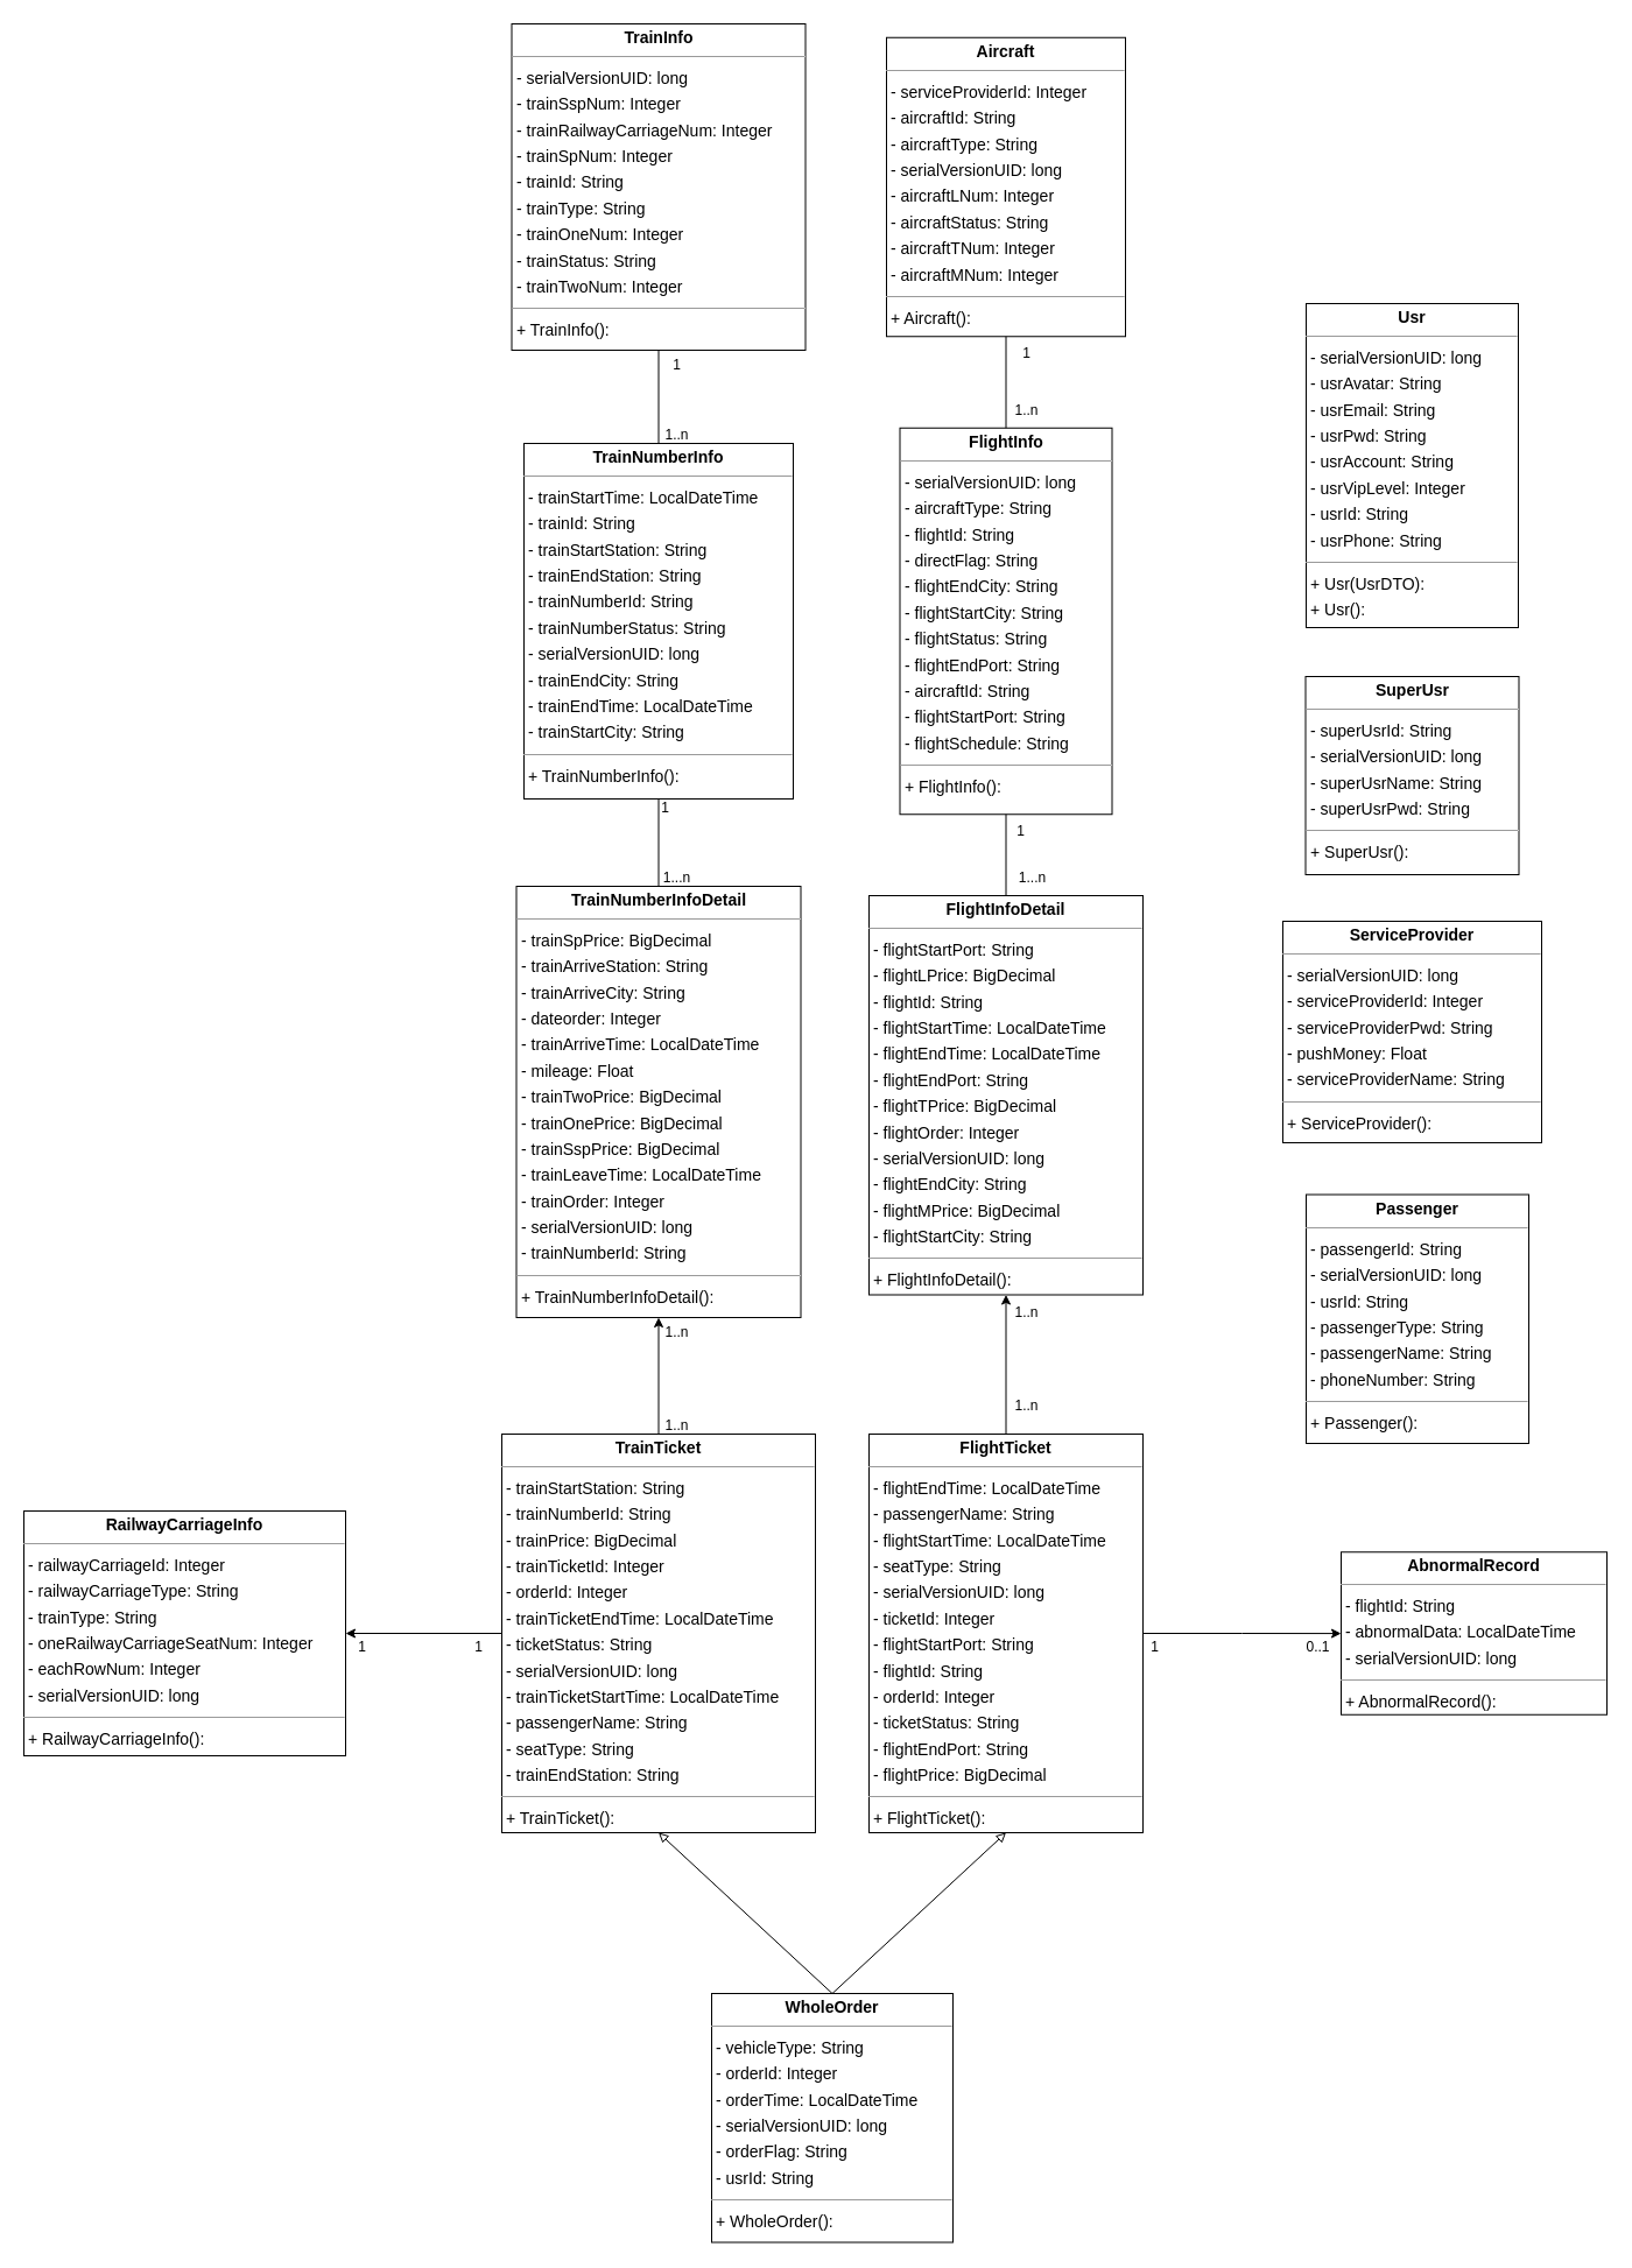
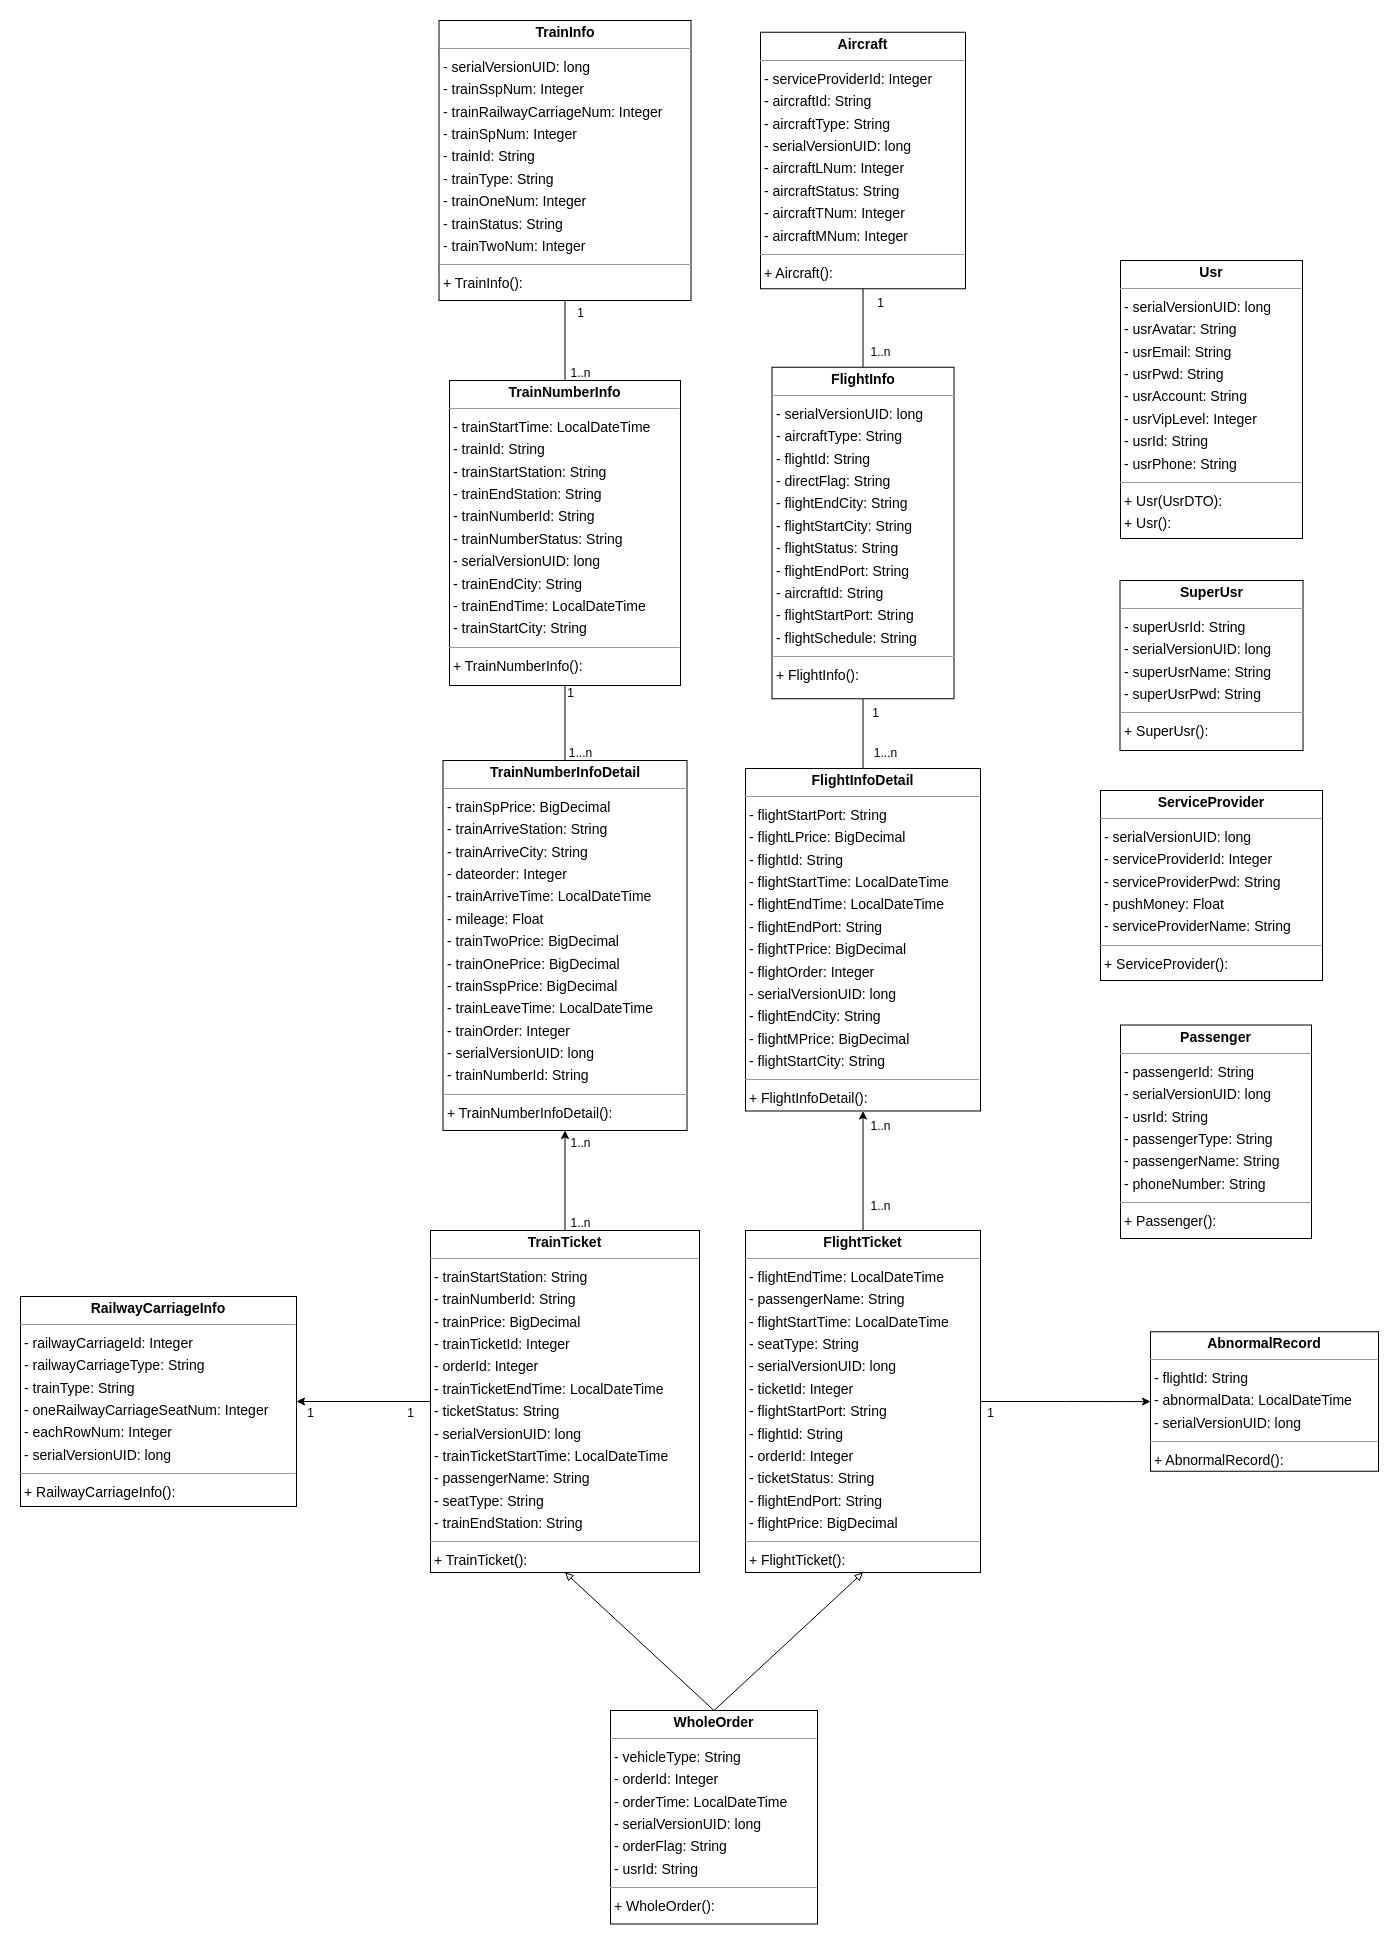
- <mxCell id="42" value="0..1" style="text;html=1;align=center;verticalAlign=middle;resizable=0;points=[];autosize=1;strokeColor=none;fillColor=none;" vertex="1" parent="1"><mxGeometry x="1110" y="1398" width="40" height="30" as="geometry" /></mxCell>
